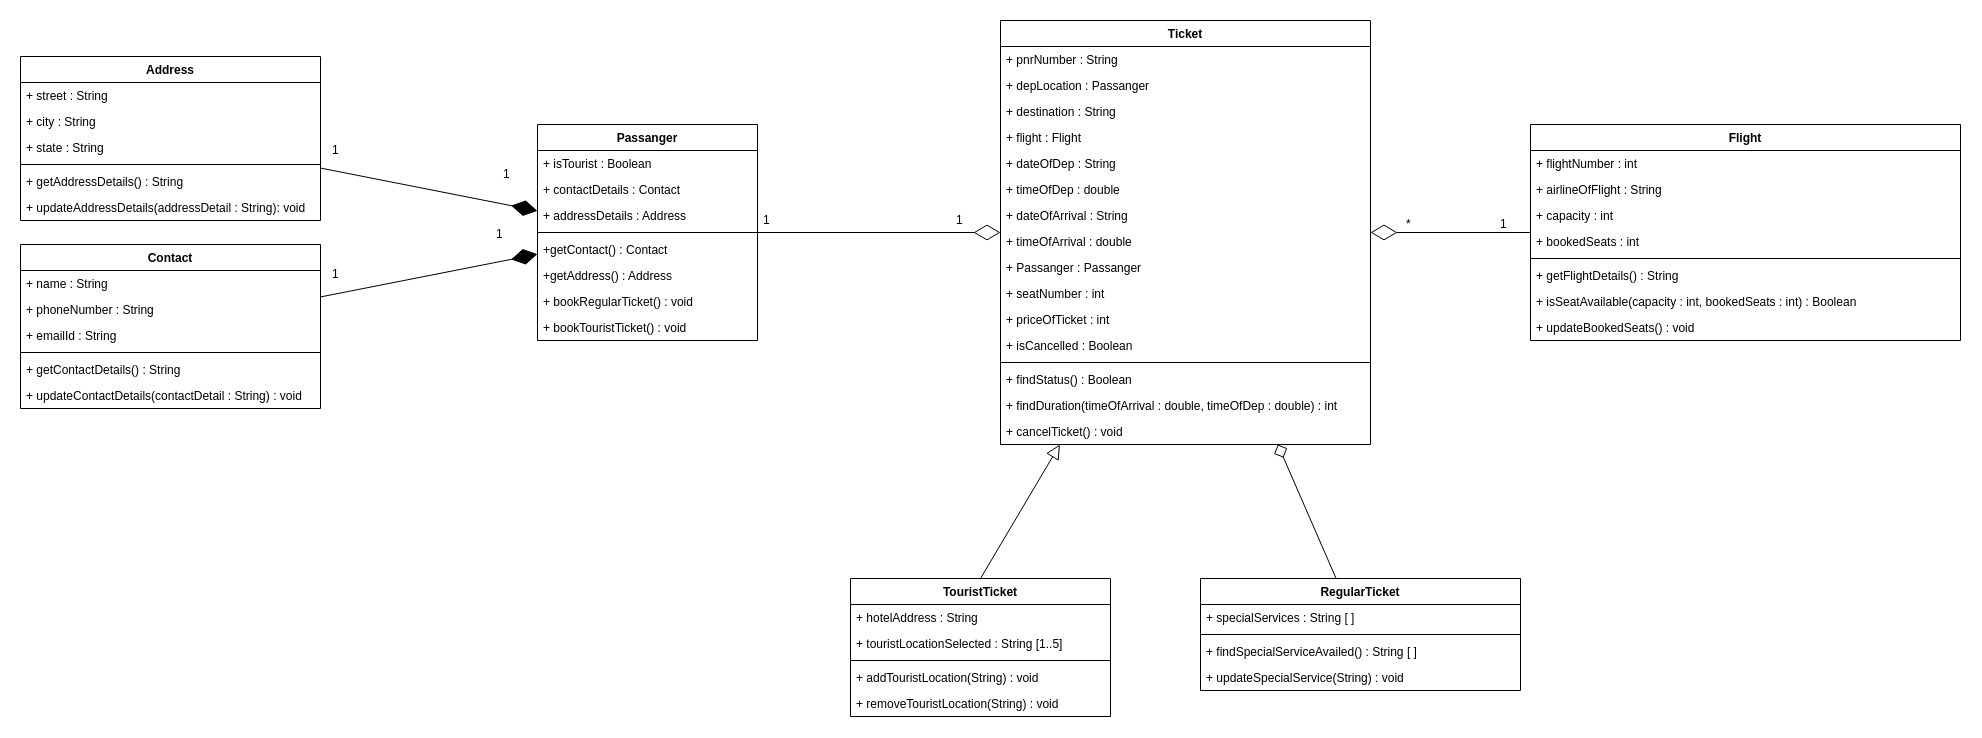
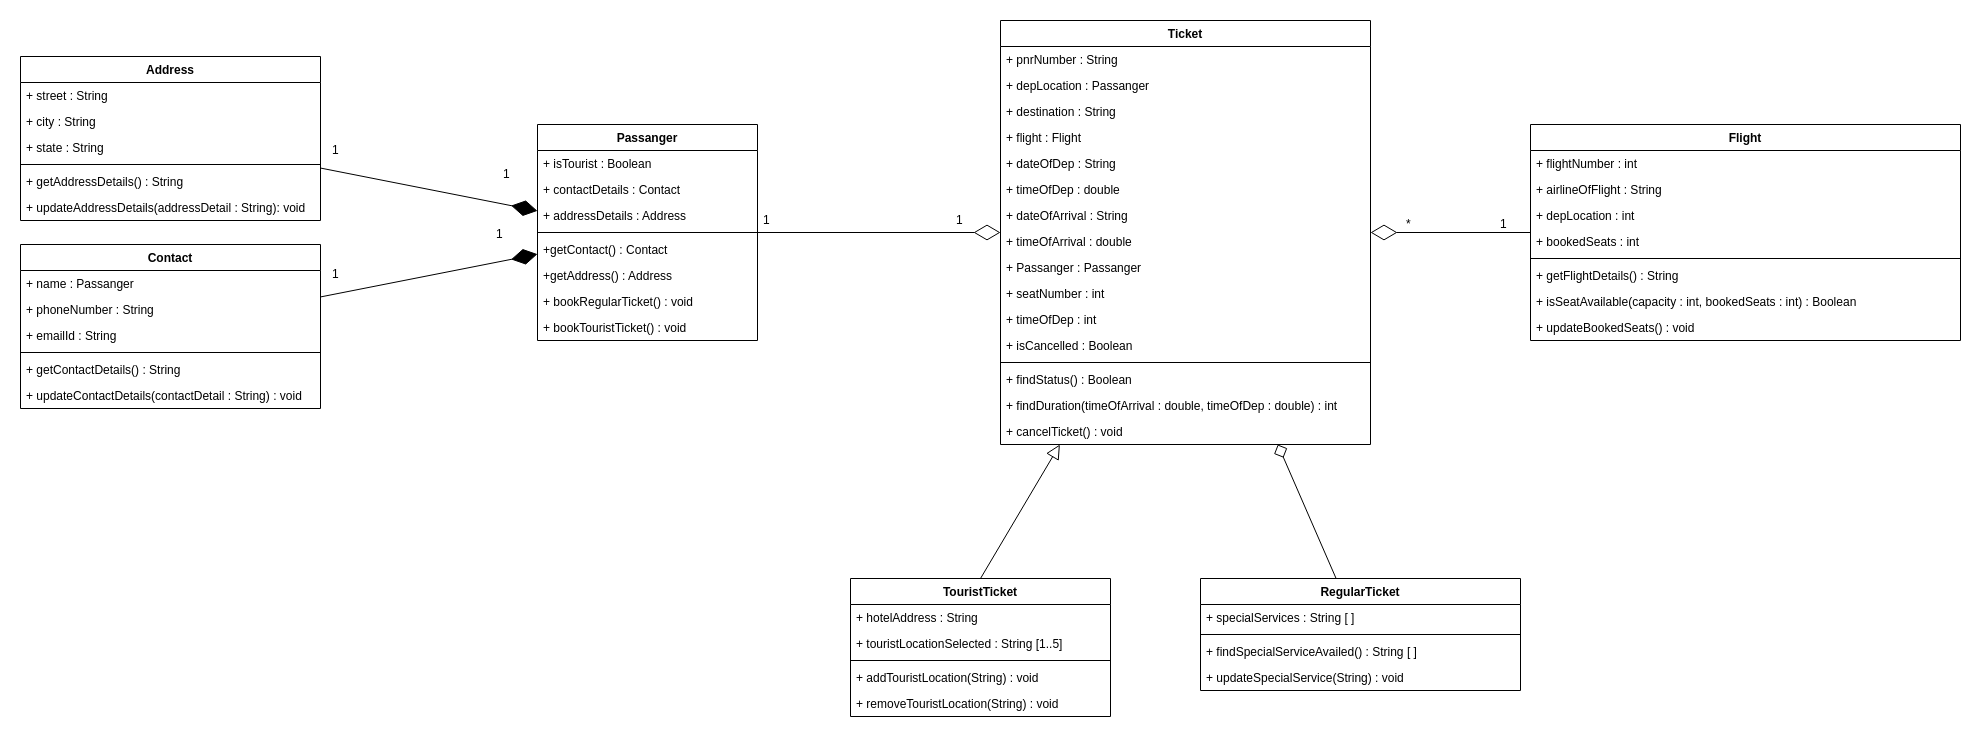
- <mxCell id="5" value="+ capacity : int" style="text;strokeColor=none;fillColor=none;align=left;verticalAlign=top;spacingLeft=4;spacingRight=4;overflow=hidden;rotatable=0;points=[[0,0.5],[1,0.5]];portConstraint=eastwest;" vertex="1" parent="2"><mxGeometry y="78" width="430" height="26" as="geometry" /></mxCell>
+ <mxCell id="5" value="+ depLocation : int" style="text;strokeColor=none;fillColor=none;align=left;verticalAlign=top;spacingLeft=4;spacingRight=4;overflow=hidden;rotatable=0;points=[[0,0.5],[1,0.5]];portConstraint=eastwest;" vertex="1" parent="2"><mxGeometry y="78" width="430" height="26" as="geometry" /></mxCell>
- <mxCell id="51" value="+ name : String" style="text;strokeColor=none;fillColor=none;align=left;verticalAlign=top;spacingLeft=4;spacingRight=4;overflow=hidden;rotatable=0;points=[[0,0.5],[1,0.5]];portConstraint=eastwest;" vertex="1" parent="50"><mxGeometry y="26" width="300" height="26" as="geometry" /></mxCell>
+ <mxCell id="51" value="+ name : Passanger" style="text;strokeColor=none;fillColor=none;align=left;verticalAlign=top;spacingLeft=4;spacingRight=4;overflow=hidden;rotatable=0;points=[[0,0.5],[1,0.5]];portConstraint=eastwest;" vertex="1" parent="50"><mxGeometry y="26" width="300" height="26" as="geometry" /></mxCell>
- <mxCell id="31" value="+ priceOfTicket : int" style="text;strokeColor=none;fillColor=none;align=left;verticalAlign=top;spacingLeft=4;spacingRight=4;overflow=hidden;rotatable=0;points=[[0,0.5],[1,0.5]];portConstraint=eastwest;" vertex="1" parent="20"><mxGeometry y="286" width="370" height="26" as="geometry" /></mxCell>
+ <mxCell id="31" value="+ timeOfDep : int" style="text;strokeColor=none;fillColor=none;align=left;verticalAlign=top;spacingLeft=4;spacingRight=4;overflow=hidden;rotatable=0;points=[[0,0.5],[1,0.5]];portConstraint=eastwest;" vertex="1" parent="20"><mxGeometry y="286" width="370" height="26" as="geometry" /></mxCell>
